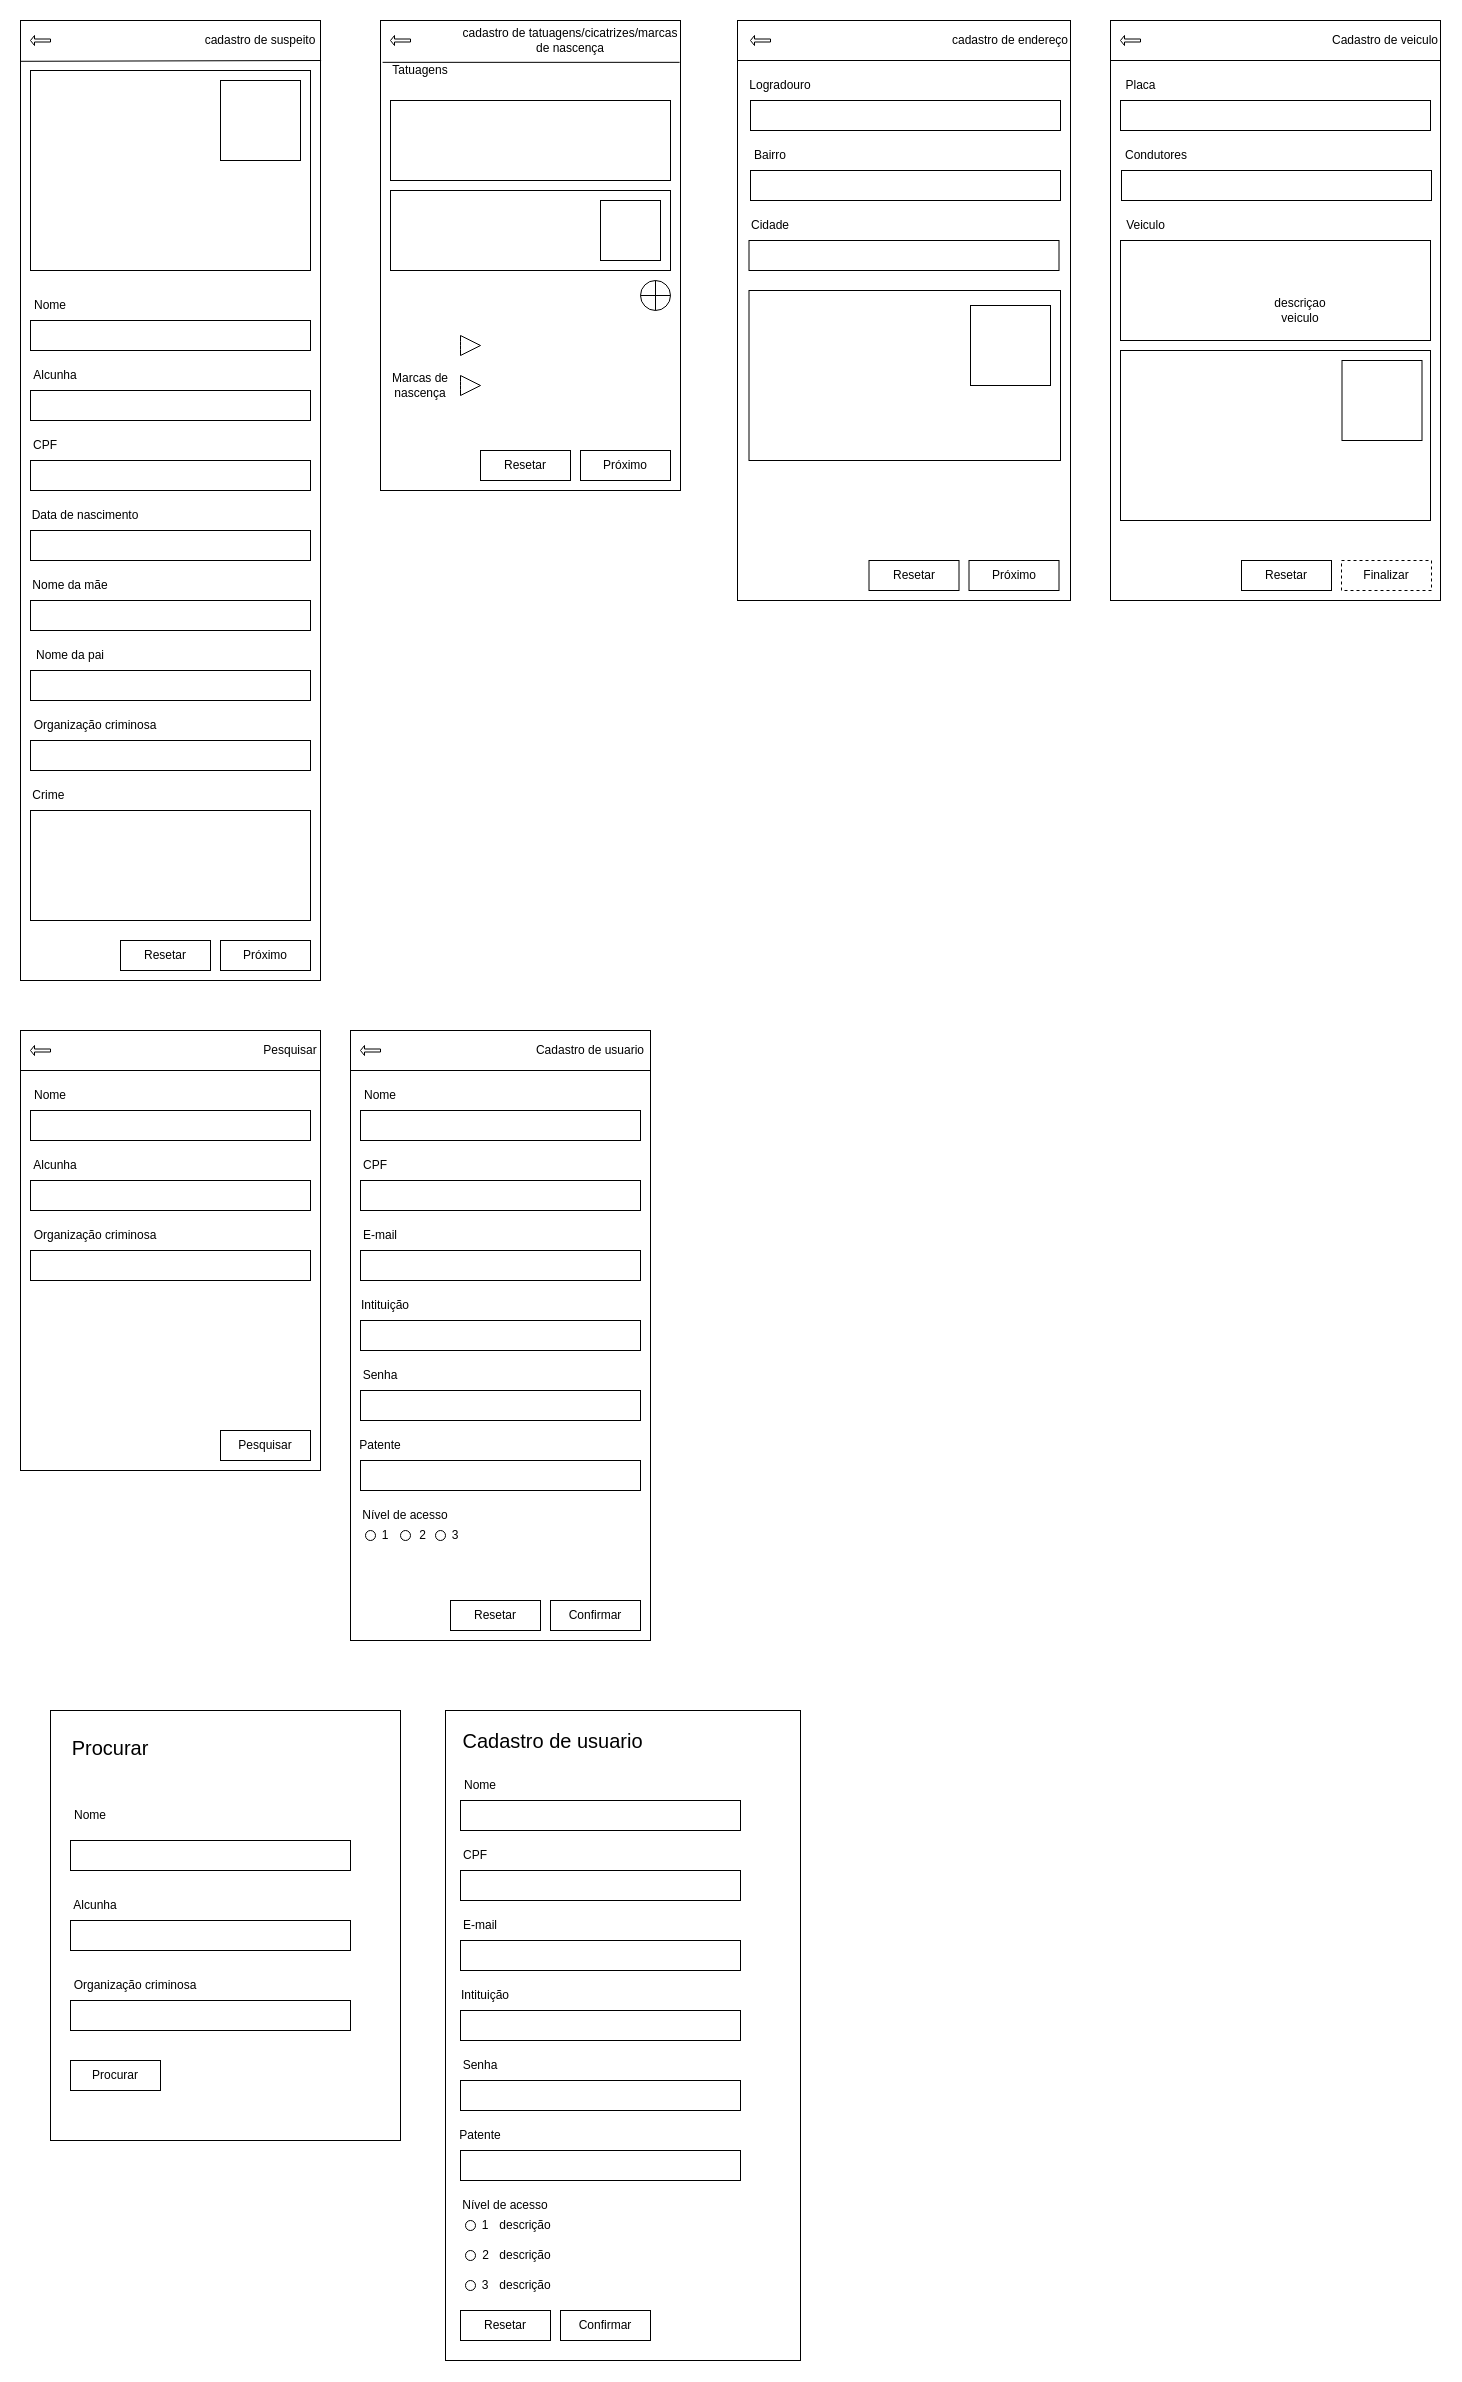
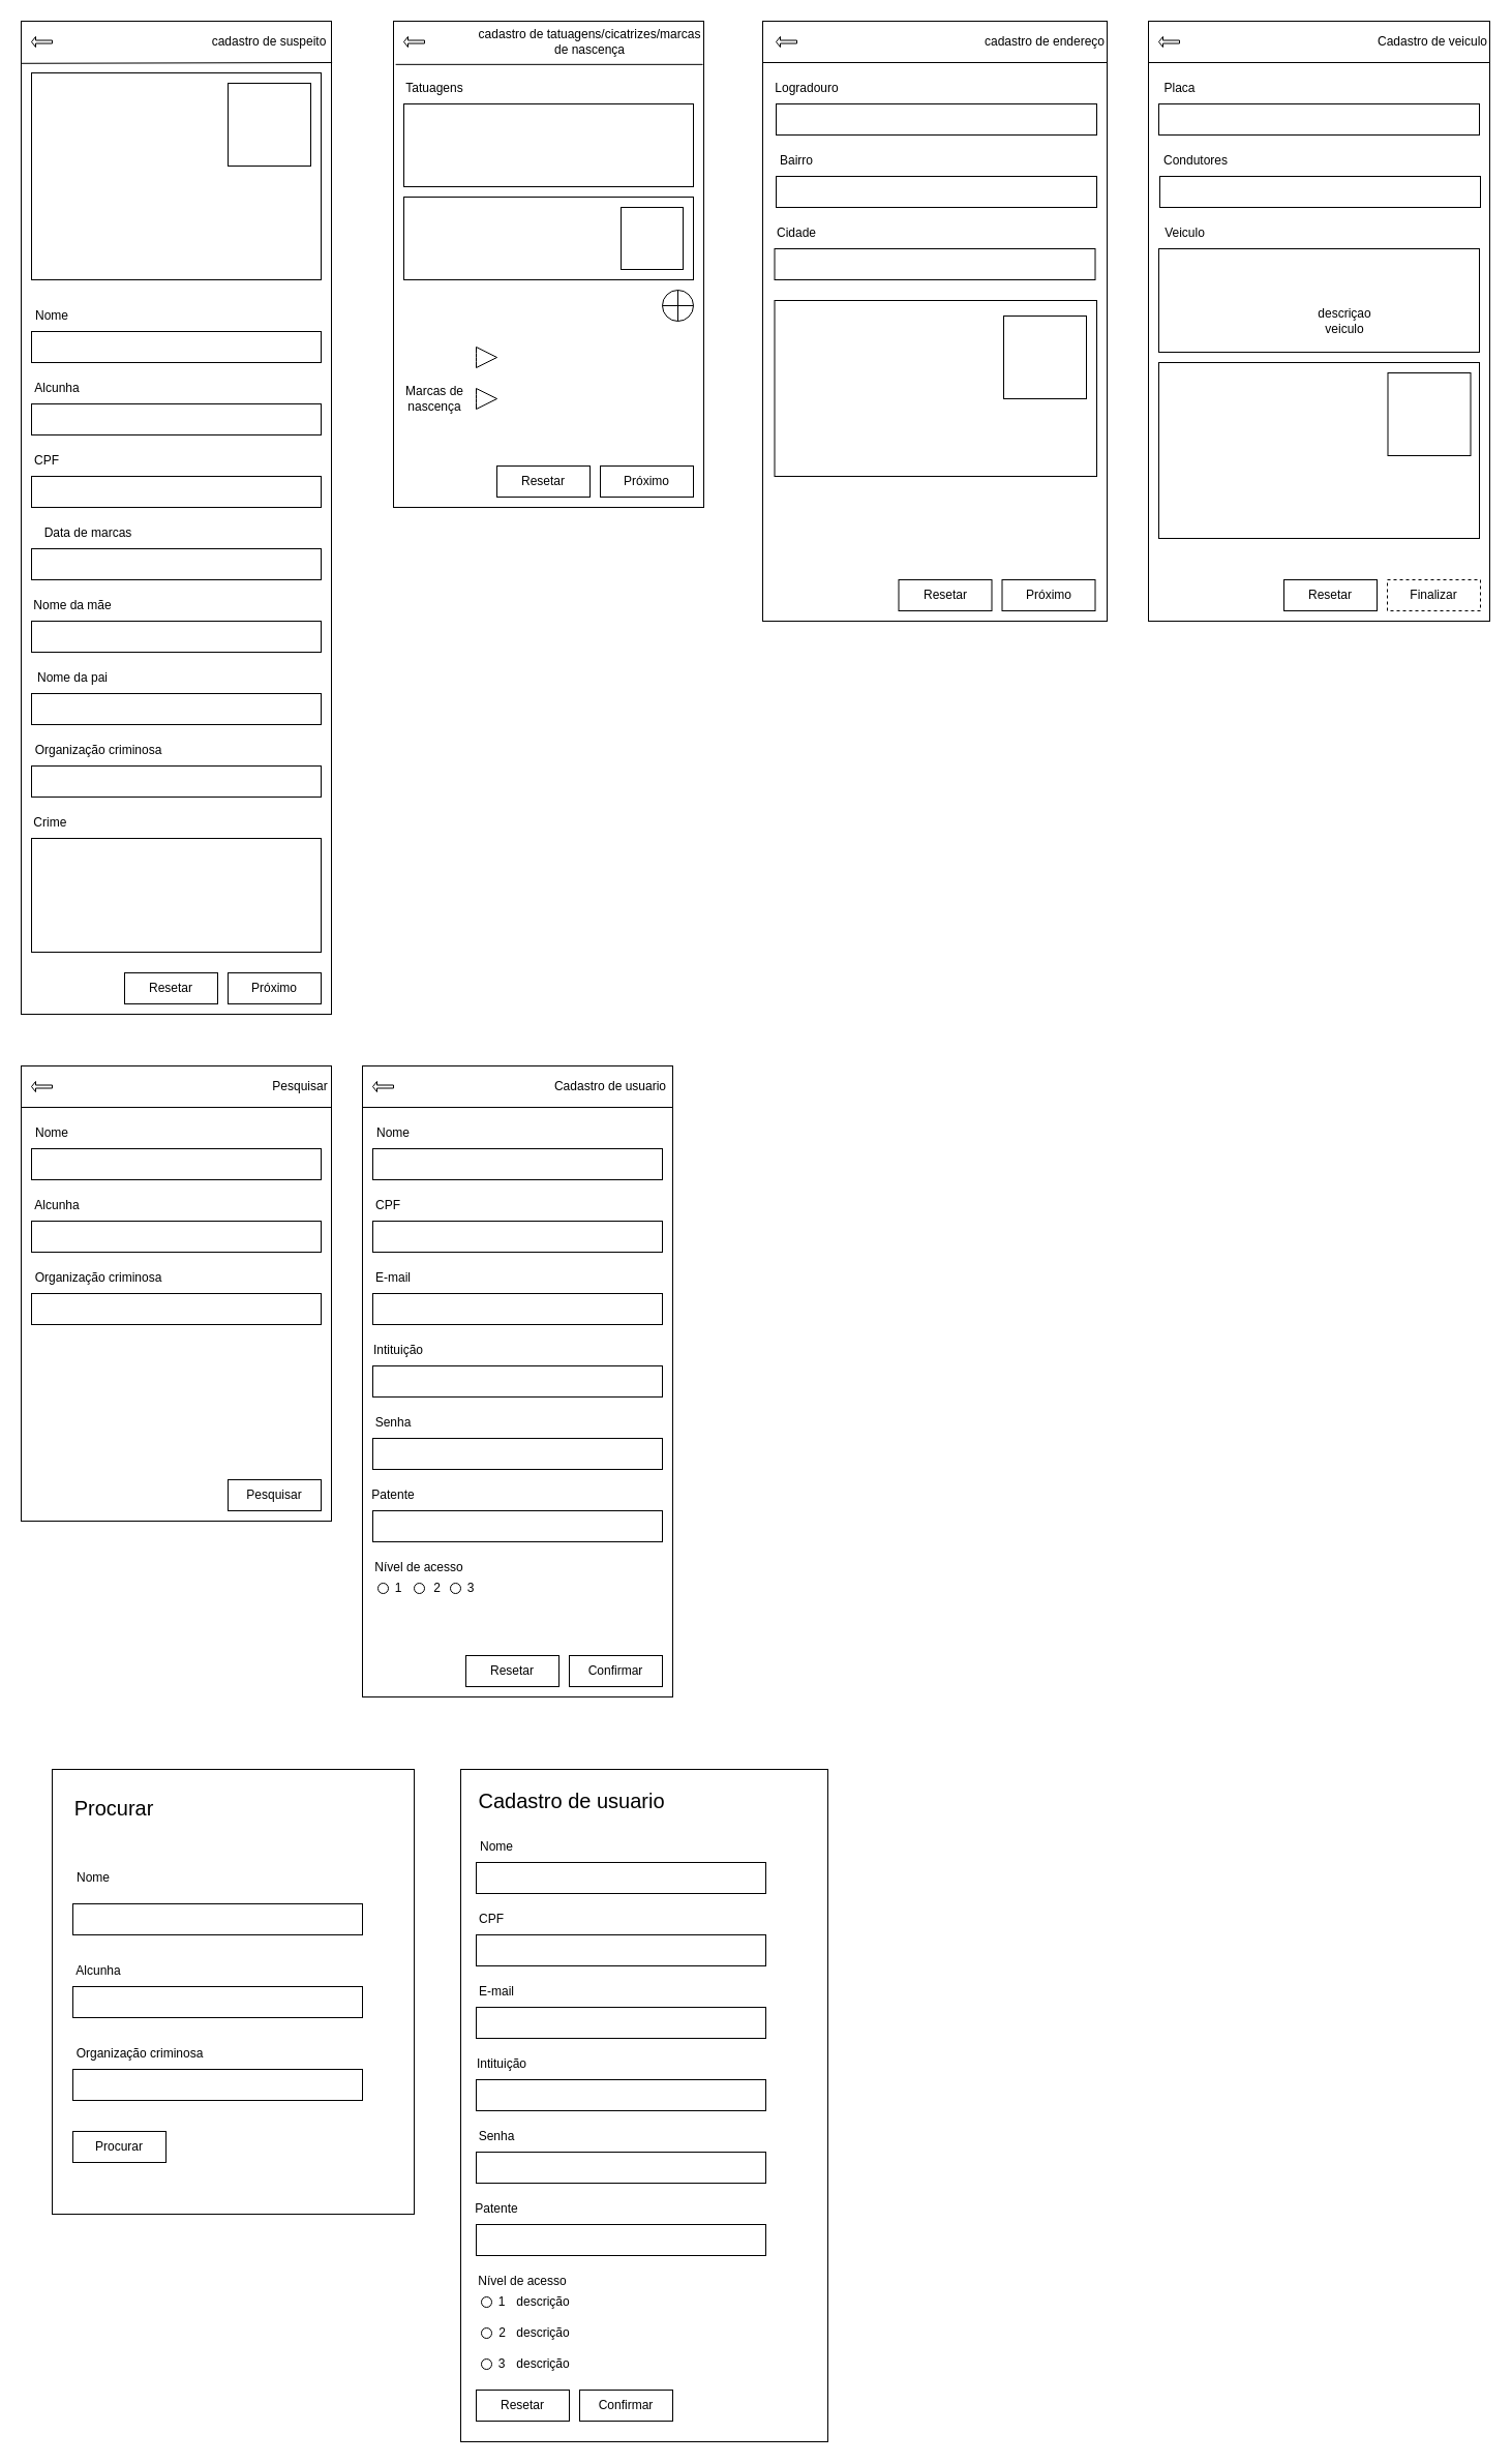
- <mxCell id="30" value="Tatuagens" style="text;html=1;align=center;verticalAlign=middle;whiteSpace=wrap;rounded=0;" parent="1" vertex="1"><mxGeometry x="390" y="55" width="60" height="30" as="geometry" /></mxCell>
+ <mxCell id="30" value="Tatuagens" style="text;html=1;align=center;verticalAlign=middle;whiteSpace=wrap;rounded=0;" parent="1" vertex="1"><mxGeometry x="390" y="70" width="60" height="30" as="geometry" /></mxCell>
- <mxCell id="14" value="Data de nascimento" style="text;html=1;align=center;verticalAlign=middle;whiteSpace=wrap;rounded=0;" parent="1" vertex="1"><mxGeometry x="30" y="500" width="110" height="30" as="geometry" /></mxCell>
+ <mxCell id="14" value="Data de marcas" style="text;html=1;align=center;verticalAlign=middle;whiteSpace=wrap;rounded=0;" parent="1" vertex="1"><mxGeometry x="30" y="500" width="110" height="30" as="geometry" /></mxCell>
